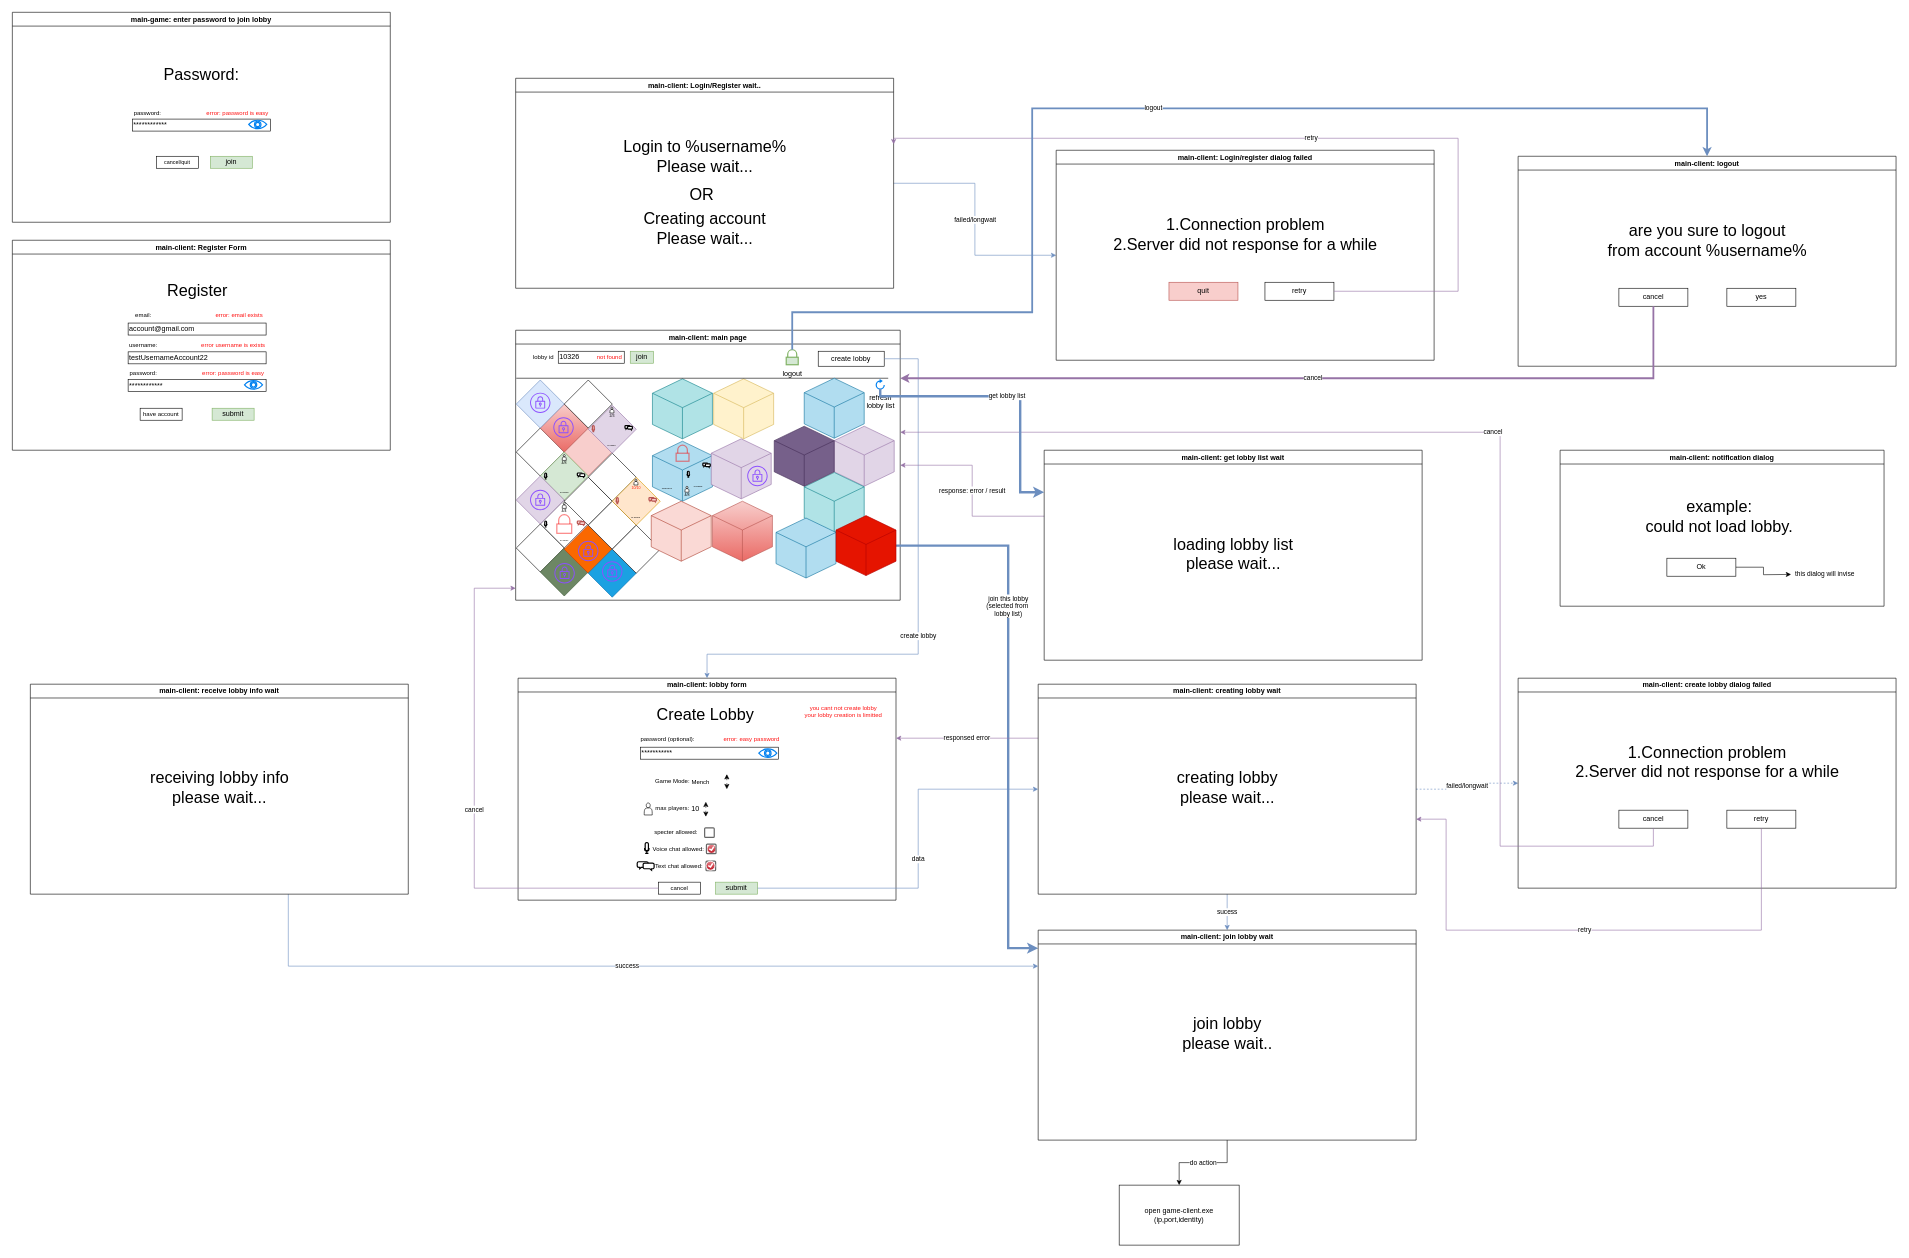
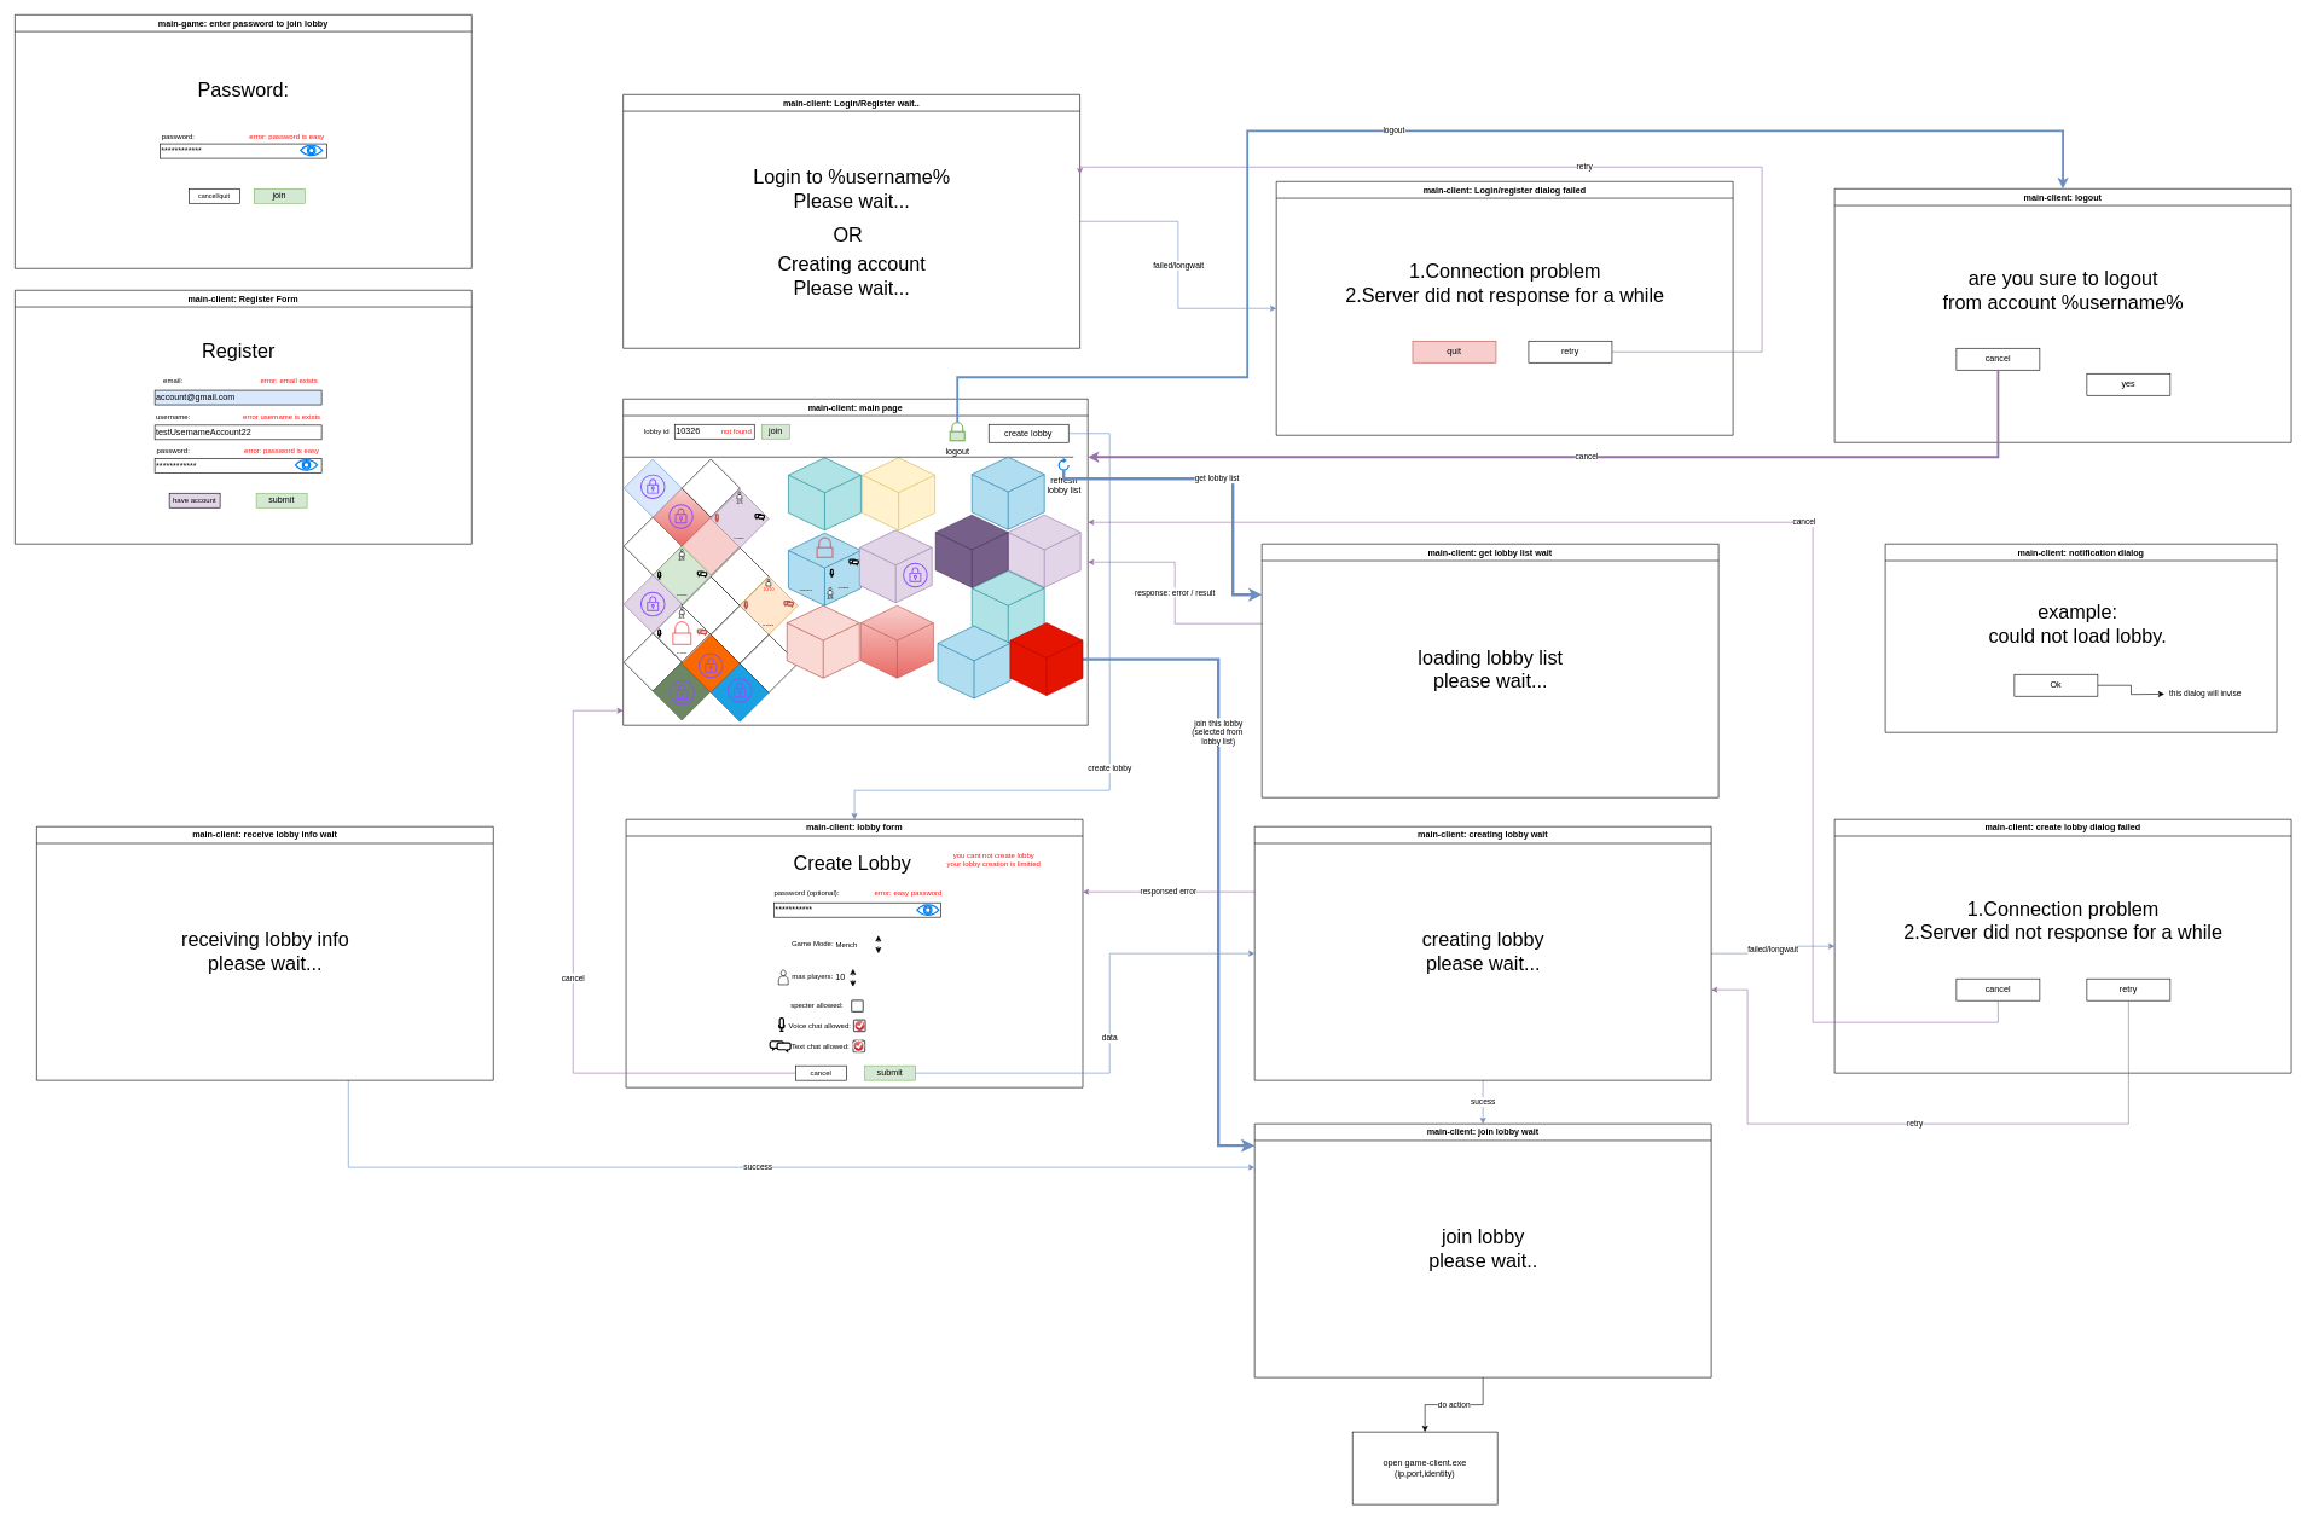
- <mxCell id="176" value="yes" style="rounded=0;whiteSpace=wrap;html=1;" vertex="1" parent="174"><mxGeometry x="348" y="220" width="115" height="30" as="geometry" /></mxCell>
+ <mxCell id="176" value="yes" style="rounded=0;whiteSpace=wrap;html=1;" vertex="1" parent="174"><mxGeometry x="348" y="255" width="115" height="30" as="geometry" /></mxCell>
- <mxCell id="11" value="account@gmail.com" style="rounded=0;whiteSpace=wrap;html=1;align=left;" vertex="1" parent="10"><mxGeometry x="193" y="138" width="230" height="20" as="geometry" /></mxCell>
+ <mxCell id="11" value="account@gmail.com" style="rounded=0;whiteSpace=wrap;html=1;align=left;fillColor=#dae8fc;" vertex="1" parent="10"><mxGeometry x="193" y="138" width="230" height="20" as="geometry" /></mxCell>
- <mxCell id="12" value="&lt;font style=&quot;font-size: 10px;&quot;&gt;have account&lt;/font&gt;" style="rounded=0;whiteSpace=wrap;html=1;" vertex="1" parent="10"><mxGeometry x="213" y="280" width="70" height="20" as="geometry" /></mxCell>
+ <mxCell id="12" value="&lt;font style=&quot;font-size: 10px;&quot;&gt;have account&lt;/font&gt;" style="rounded=0;whiteSpace=wrap;html=1;fillColor=#e1d5e7;" vertex="1" parent="10"><mxGeometry x="213" y="280" width="70" height="20" as="geometry" /></mxCell>
- <mxCell id="145" value="you cant not create lobby&lt;br&gt;your lobby creation is limitted" style="text;html=1;align=center;verticalAlign=middle;resizable=0;points=[];autosize=1;strokeColor=none;fillColor=none;fontSize=10;fontColor=#FF0F0F;" vertex="1" parent="119"><mxGeometry x="467" y="36" width="150" height="40" as="geometry" /></mxCell>
+ <mxCell id="145" value="you cant not create lobby&lt;br&gt;your lobby creation is limitted" style="text;html=1;align=center;verticalAlign=middle;resizable=0;points=[];autosize=1;strokeColor=none;fillColor=none;fontSize=10;fontColor=#FF0F0F;" vertex="1" parent="119"><mxGeometry x="432" y="36" width="150" height="40" as="geometry" /></mxCell>
- <mxCell id="151" value="failed/longwait" style="edgeStyle=orthogonalEdgeStyle;rounded=0;orthogonalLoop=1;jettySize=auto;html=1;fillColor=#dae8fc;strokeColor=#6c8ebf;dashed=1;" edge="1" parent="1" source="154" target="157"><mxGeometry relative="1" as="geometry" /></mxCell>
+ <mxCell id="151" value="failed/longwait" style="edgeStyle=orthogonalEdgeStyle;rounded=0;orthogonalLoop=1;jettySize=auto;html=1;fillColor=#dae8fc;strokeColor=#6c8ebf;" edge="1" parent="1" source="154" target="157"><mxGeometry relative="1" as="geometry" /></mxCell>
